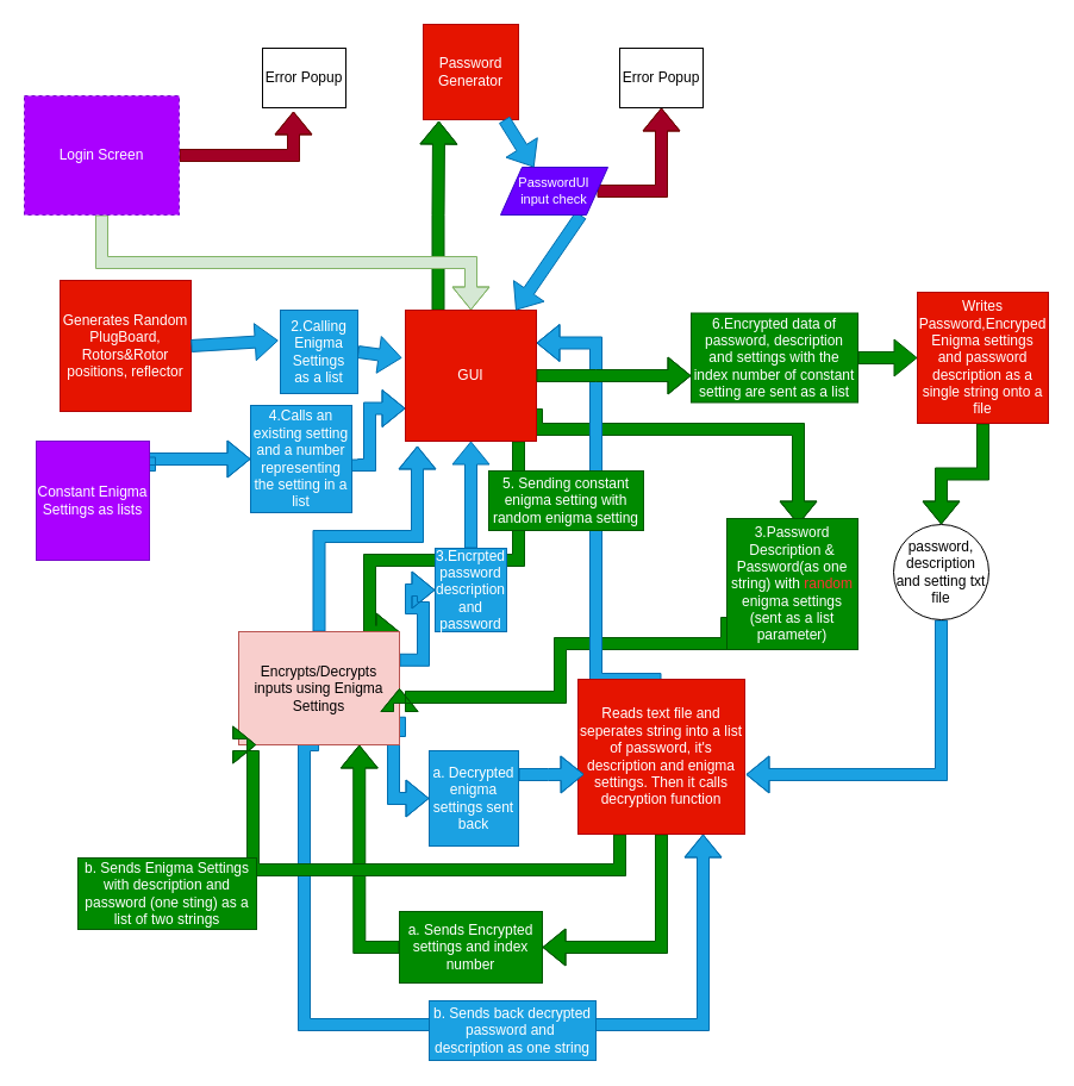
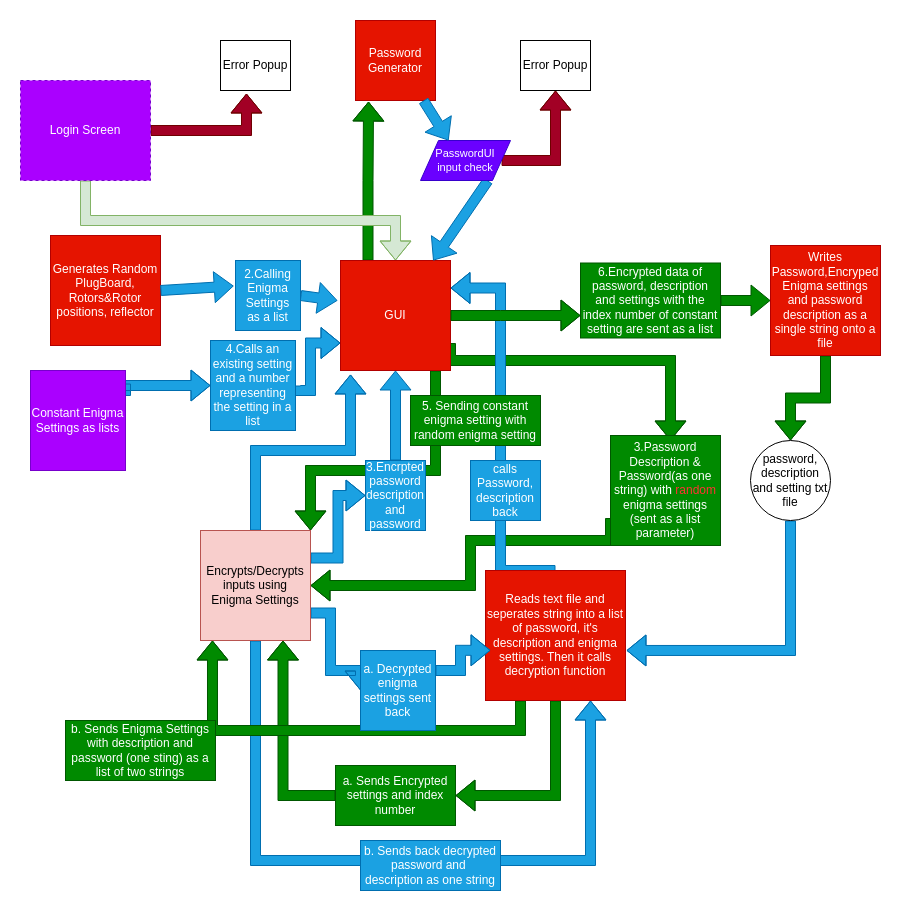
+ <mxCell id="51" value="calls Password, description back" style="text;html=1;strokeColor=#006EAF;fillColor=#1ba1e2;align=center;verticalAlign=middle;whiteSpace=wrap;rounded=0;fontColor=#ffffff;" vertex="1" parent="1"><mxGeometry x="470" y="460" width="70" height="60" as="geometry" /></mxCell>
- <mxCell id="12" value="&lt;div&gt;Encrypts/Decrypts&lt;/div&gt;&lt;div&gt; inputs using Enigma Settings&lt;/div&gt;" style="whiteSpace=wrap;html=1;aspect=fixed;fillColor=#f8cecc;strokeColor=#b85450;" vertex="1" parent="1"><mxGeometry x="200" y="530" width="135" height="95" as="geometry" /></mxCell>
+ <mxCell id="12" value="&lt;div&gt;Encrypts/Decrypts&lt;/div&gt;&lt;div&gt; inputs using Enigma Settings&lt;/div&gt;" style="whiteSpace=wrap;html=1;aspect=fixed;fillColor=#f8cecc;strokeColor=#b85450;" vertex="1" parent="1"><mxGeometry x="200" y="530" width="110" height="110" as="geometry" /></mxCell>
- <mxCell id="43" value="a. Decrypted enigma settings sent back " style="text;html=1;strokeColor=#006EAF;fillColor=#1ba1e2;align=center;verticalAlign=middle;whiteSpace=wrap;rounded=0;fontColor=#ffffff;" vertex="1" parent="1"><mxGeometry x="360" y="630" width="75" height="80" as="geometry" /></mxCell>
+ <mxCell id="43" value="a. Decrypted enigma settings sent back " style="text;html=1;strokeColor=#006EAF;fillColor=#1ba1e2;align=center;verticalAlign=middle;whiteSpace=wrap;rounded=0;fontColor=#ffffff;" vertex="1" parent="1"><mxGeometry x="360" y="650" width="75" height="80" as="geometry" /></mxCell>
